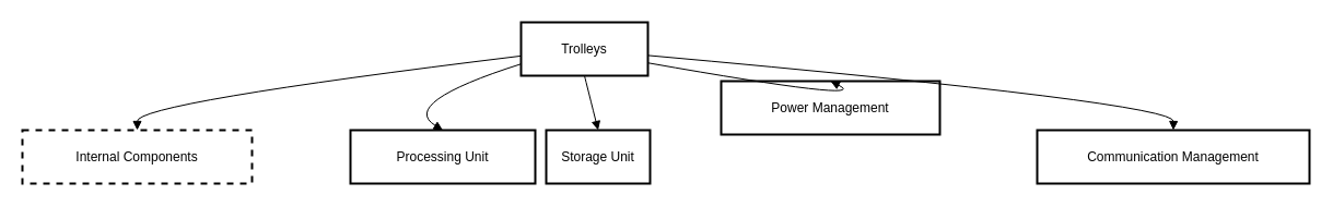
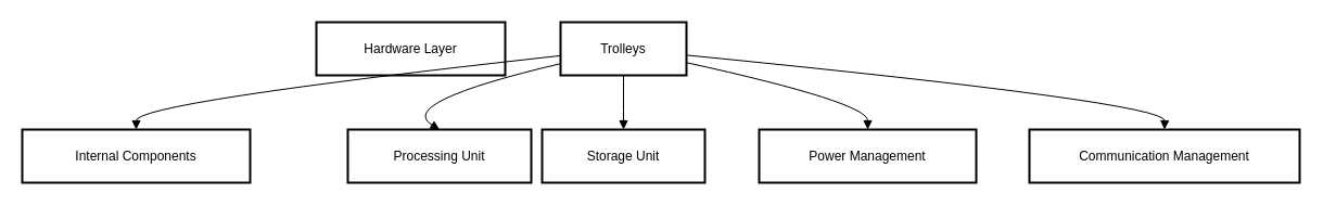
+ <mxCell id="2" value="Hardware Layer" style="whiteSpace=wrap;strokeWidth=2;" vertex="1" parent="1"><mxGeometry x="291" y="20" width="174" height="49" as="geometry" /></mxCell>
- <mxCell id="3" value="Trolleys" style="whiteSpace=wrap;strokeWidth=2;" vertex="1" parent="1"><mxGeometry x="476" y="20" width="116" height="49" as="geometry" /></mxCell>
+ <mxCell id="3" value="Trolleys" style="whiteSpace=wrap;strokeWidth=2;" vertex="1" parent="1"><mxGeometry x="516" y="20" width="116" height="49" as="geometry" /></mxCell>
- <mxCell id="7" value="Power Management" style="whiteSpace=wrap;strokeWidth=2;" vertex="1" parent="1"><mxGeometry x="659" y="74" width="200" height="49" as="geometry" /></mxCell>
+ <mxCell id="7" value="Power Management" style="whiteSpace=wrap;strokeWidth=2;" vertex="1" parent="1"><mxGeometry x="699" y="119" width="200" height="49" as="geometry" /></mxCell>
- <mxCell id="4" value="Internal Components" style="whiteSpace=wrap;strokeWidth=2;dashed=1;" vertex="1" parent="1"><mxGeometry x="20" y="119" width="210" height="49" as="geometry" /></mxCell>
+ <mxCell id="4" value="Internal Components" style="whiteSpace=wrap;strokeWidth=2;" vertex="1" parent="1"><mxGeometry x="20" y="119" width="210" height="49" as="geometry" /></mxCell>
- <mxCell id="6" value="Storage Unit" style="whiteSpace=wrap;strokeWidth=2;" vertex="1" parent="1"><mxGeometry x="499" y="119" width="95" height="49" as="geometry" /></mxCell>
+ <mxCell id="6" value="Storage Unit" style="whiteSpace=wrap;strokeWidth=2;" vertex="1" parent="1"><mxGeometry x="499" y="119" width="150" height="49" as="geometry" /></mxCell>
